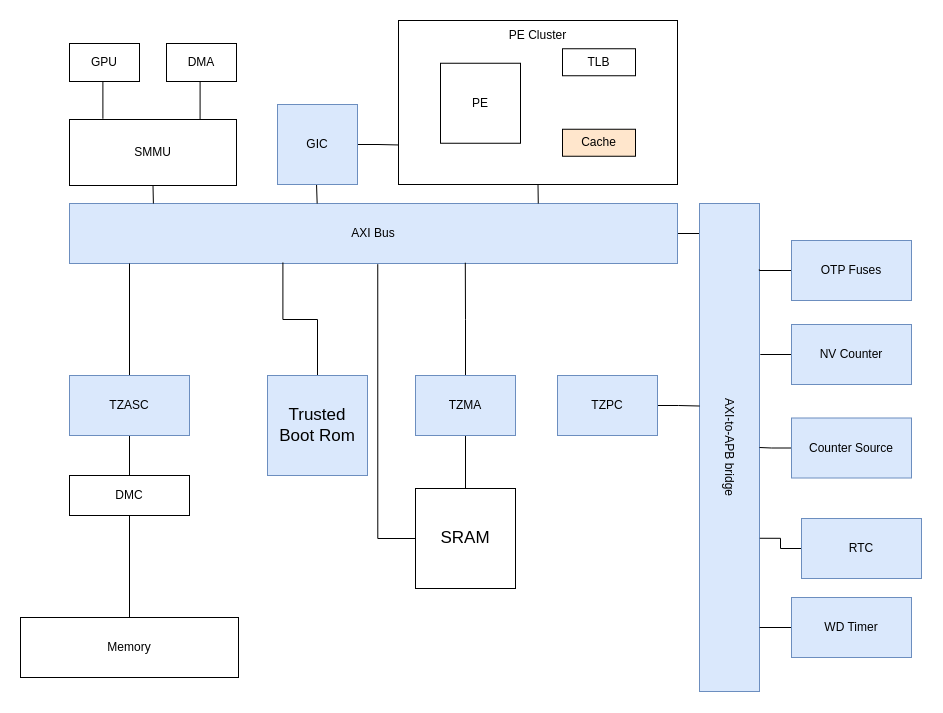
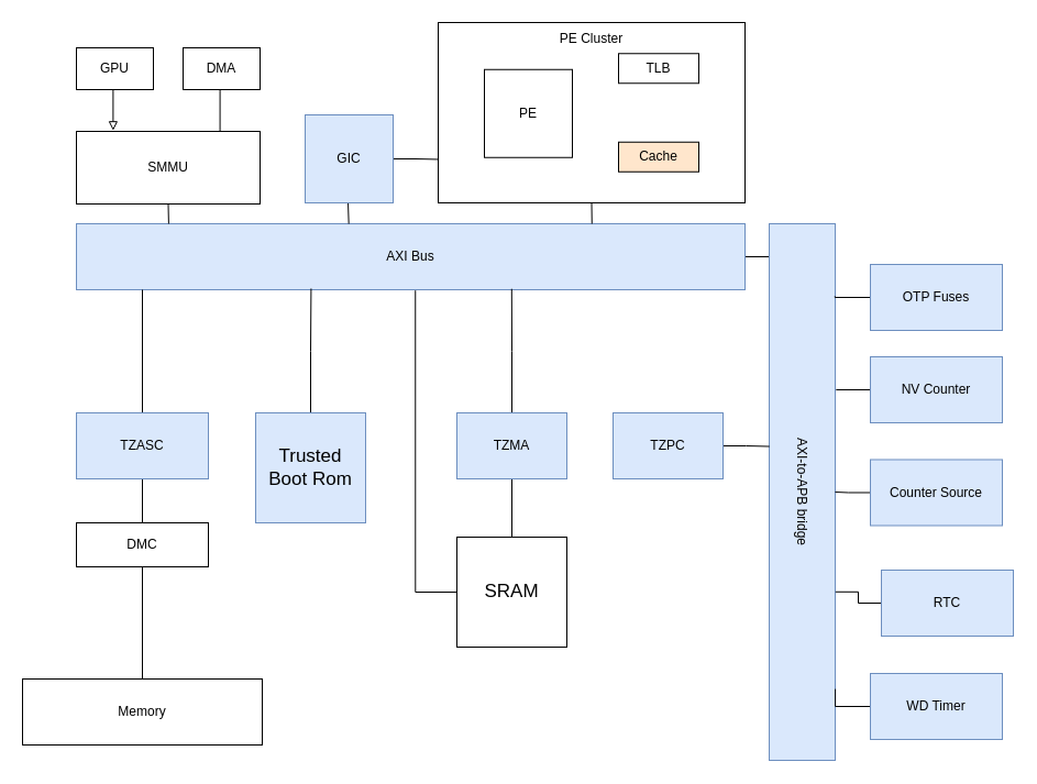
- <mxCell id="15" style="edgeStyle=orthogonalEdgeStyle;rounded=0;orthogonalLoop=1;jettySize=auto;html=1;exitX=0.5;exitY=1;exitDx=0;exitDy=0;entryX=0.2;entryY=-0.011;entryDx=0;entryDy=0;entryPerimeter=0;endArrow=none;endFill=0;" edge="1" parent="13" source="16" target="14"><mxGeometry relative="1" as="geometry" /></mxCell>
+ <mxCell id="15" style="edgeStyle=orthogonalEdgeStyle;rounded=0;orthogonalLoop=1;jettySize=auto;html=1;exitX=0.5;exitY=1;exitDx=0;exitDy=0;entryX=0.2;entryY=-0.011;entryDx=0;entryDy=0;entryPerimeter=0;endArrow=block;endFill=0;" edge="1" parent="13" source="16" target="14"><mxGeometry relative="1" as="geometry" /></mxCell>
- <mxCell id="47" value="&lt;font style=&quot;font-size: 17px;&quot;&gt;Trusted &lt;br&gt;Boot Rom&lt;/font&gt;" style="whiteSpace=wrap;html=1;aspect=fixed;fillColor=#dae8fc;strokeColor=#6c8ebf;" vertex="1" parent="1"><mxGeometry x="267" y="375" width="100" height="100" as="geometry" /></mxCell>
+ <mxCell id="47" value="&lt;font style=&quot;font-size: 17px;&quot;&gt;Trusted &lt;br&gt;Boot Rom&lt;/font&gt;" style="whiteSpace=wrap;html=1;aspect=fixed;fillColor=#dae8fc;strokeColor=#6c8ebf;" vertex="1" parent="1"><mxGeometry x="232" y="375" width="100" height="100" as="geometry" /></mxCell>
- <mxCell id="38" value="WD Timer" style="rounded=0;whiteSpace=wrap;html=1;fillColor=#dae8fc;strokeColor=#6c8ebf;" vertex="1" parent="1"><mxGeometry x="791" y="597" width="120" height="60" as="geometry" /></mxCell>
+ <mxCell id="38" value="WD Timer" style="rounded=0;whiteSpace=wrap;html=1;fillColor=#dae8fc;strokeColor=#6c8ebf;" vertex="1" parent="1"><mxGeometry x="791" y="612" width="120" height="60" as="geometry" /></mxCell>
